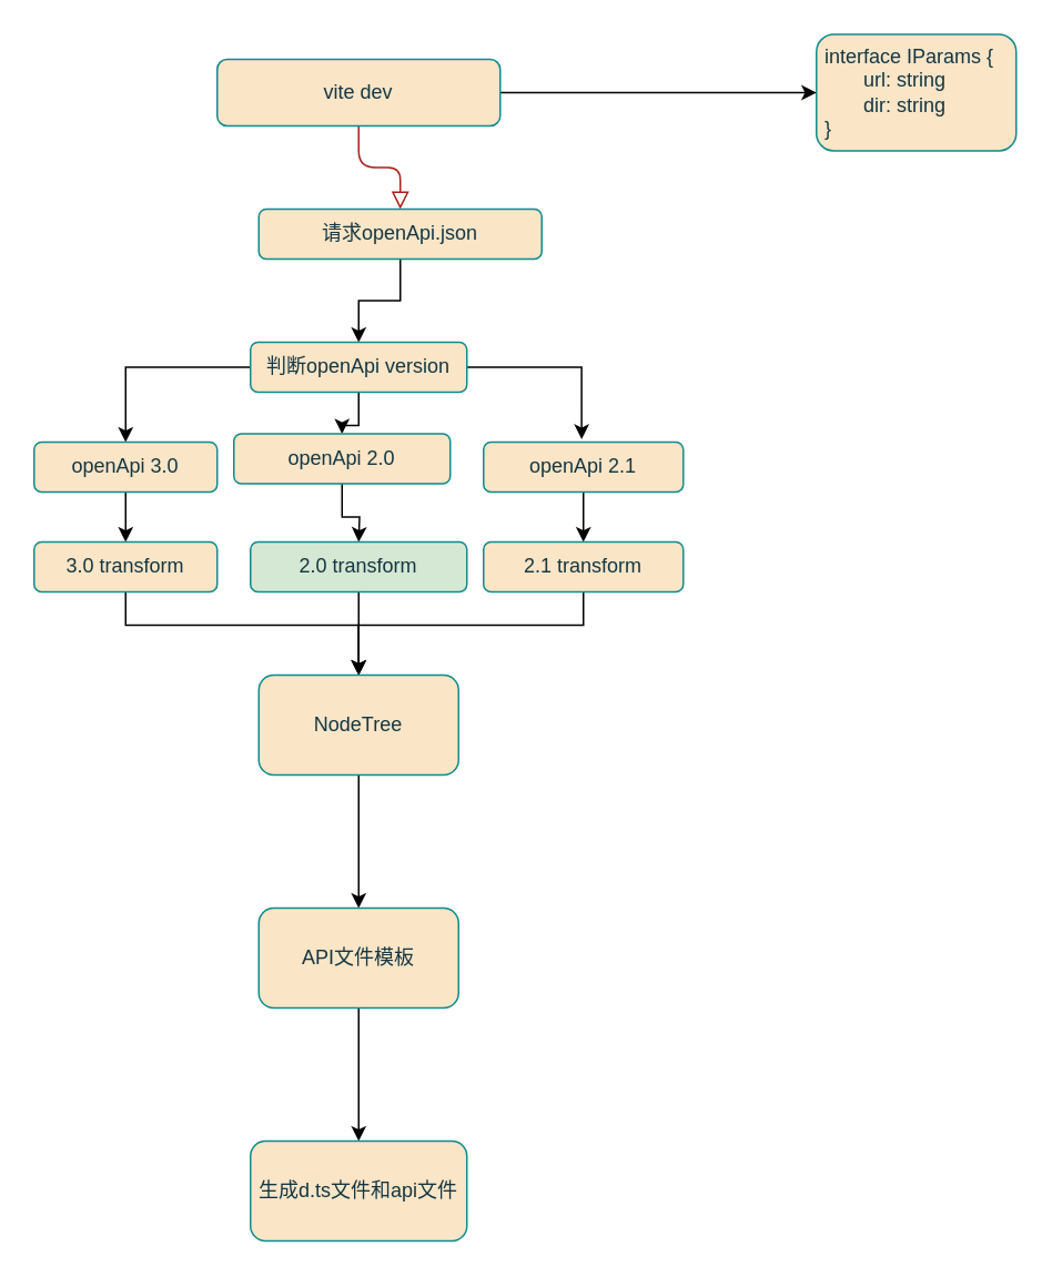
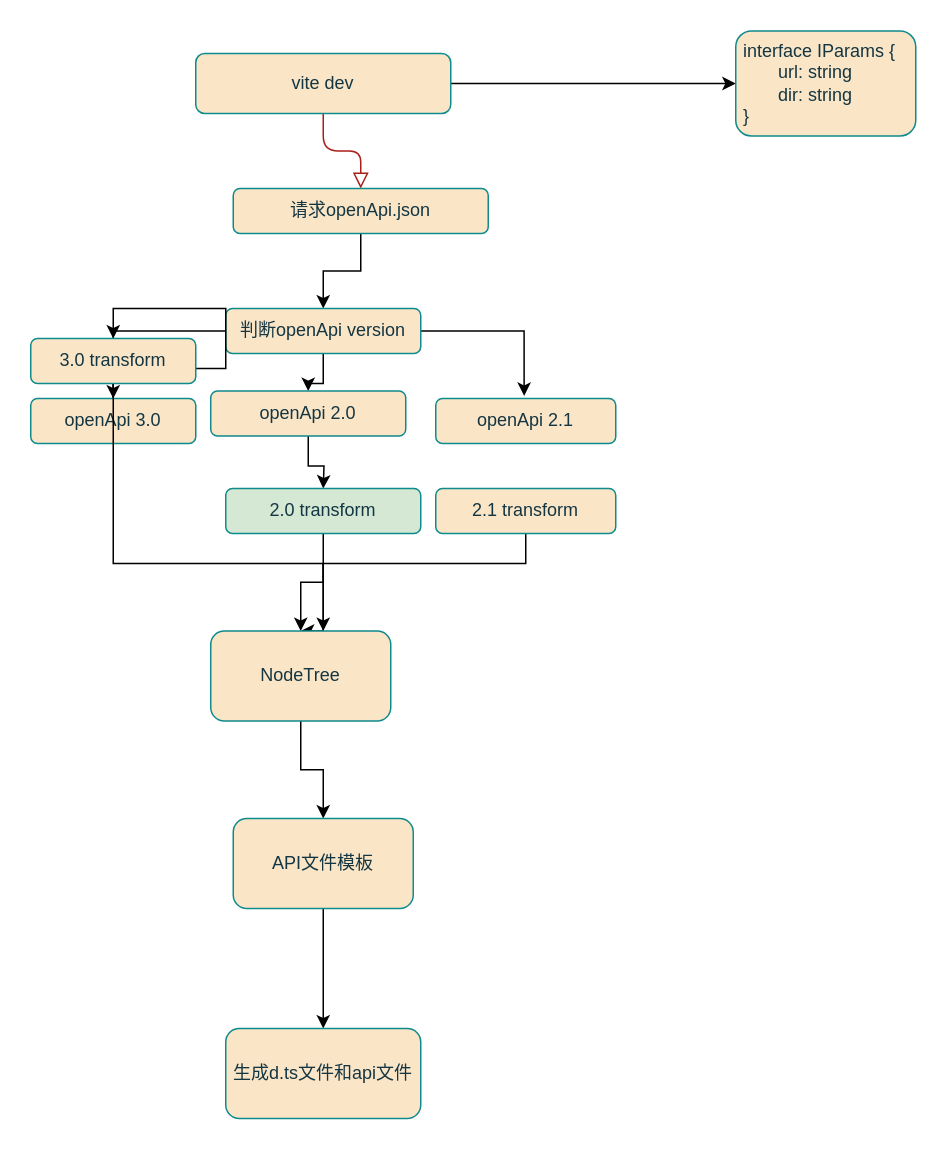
- <mxCell id="14" style="edgeStyle=orthogonalEdgeStyle;rounded=0;orthogonalLoop=1;jettySize=auto;html=1;entryX=0.5;entryY=0;entryDx=0;entryDy=0;" edge="1" parent="1" source="15" target="23"><mxGeometry relative="1" as="geometry" /></mxCell>
- <mxCell id="21" value="3.0 transform" style="rounded=1;whiteSpace=wrap;html=1;fontSize=12;glass=0;strokeWidth=1;shadow=0;labelBackgroundColor=none;fillColor=#FAE5C7;strokeColor=#0F8B8D;fontColor=#143642;" vertex="1" parent="1"><mxGeometry x="20" y="325" width="110" height="30" as="geometry" /></mxCell>
+ <mxCell id="21" value="3.0 transform" style="rounded=1;whiteSpace=wrap;html=1;fontSize=12;glass=0;strokeWidth=1;shadow=0;labelBackgroundColor=none;fillColor=#FAE5C7;strokeColor=#0F8B8D;fontColor=#143642;" vertex="1" parent="1"><mxGeometry x="20" y="225" width="110" height="30" as="geometry" /></mxCell>
- <mxCell id="25" value="NodeTree" style="rounded=1;whiteSpace=wrap;html=1;fillColor=#FAE5C7;strokeColor=#0F8B8D;fontColor=#143642;glass=0;strokeWidth=1;shadow=0;labelBackgroundColor=none;" vertex="1" parent="1"><mxGeometry x="155" y="405" width="120" height="60" as="geometry" /></mxCell>
+ <mxCell id="25" value="NodeTree" style="rounded=1;whiteSpace=wrap;html=1;fillColor=#FAE5C7;strokeColor=#0F8B8D;fontColor=#143642;glass=0;strokeWidth=1;shadow=0;labelBackgroundColor=none;" vertex="1" parent="1"><mxGeometry x="140" y="420" width="120" height="60" as="geometry" /></mxCell>
